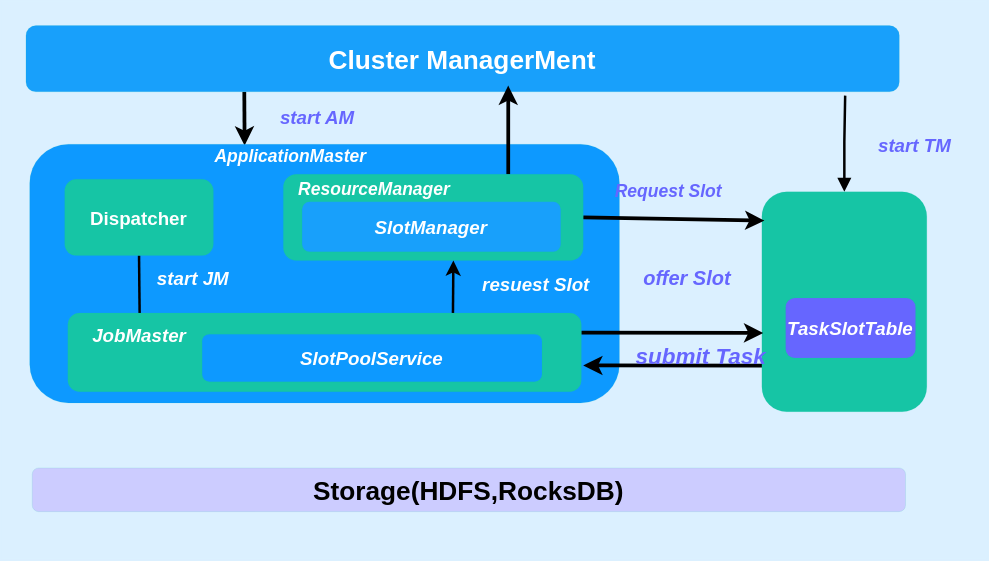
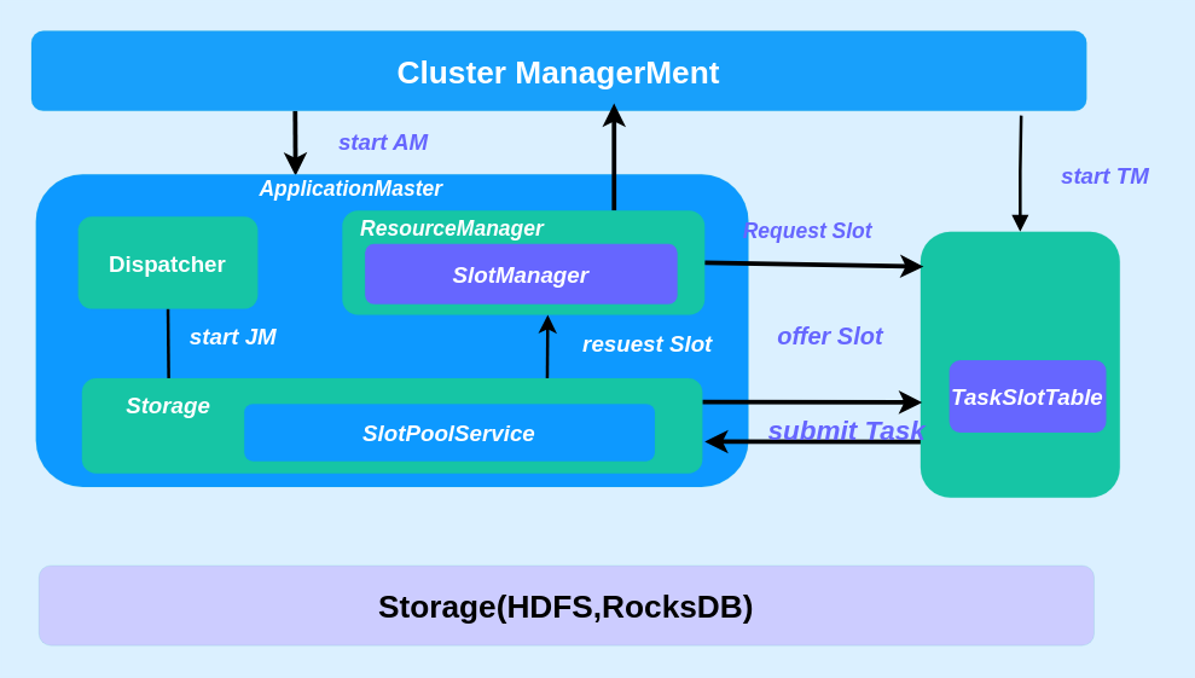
- <mxCell id="21" value="&lt;font color=&quot;#ffffff&quot;&gt;&lt;b&gt;&lt;i&gt;SlotManager&lt;/i&gt;&lt;/b&gt;&lt;/font&gt;" style="rounded=1;whiteSpace=wrap;html=1;fontSize=15;fontColor=#6666FF;strokeColor=#16C5A5;strokeWidth=0;fillColor=#18a0fb;" parent="1" vertex="1"><mxGeometry x="241" y="161" width="207" height="40" as="geometry" /></mxCell>
+ <mxCell id="21" value="&lt;font color=&quot;#ffffff&quot;&gt;&lt;b&gt;&lt;i&gt;SlotManager&lt;/i&gt;&lt;/b&gt;&lt;/font&gt;" style="rounded=1;whiteSpace=wrap;html=1;fontSize=15;fontColor=#6666FF;strokeColor=#16C5A5;strokeWidth=0;fillColor=#6666FF;" parent="1" vertex="1"><mxGeometry x="241" y="161" width="207" height="40" as="geometry" /></mxCell>
- <mxCell id="18" value="&lt;b&gt;&lt;i&gt;&lt;font color=&quot;#ffffff&quot;&gt;JobMaster&lt;/font&gt;&lt;/i&gt;&lt;/b&gt;" style="text;html=1;strokeColor=none;fillColor=none;align=center;verticalAlign=middle;whiteSpace=wrap;rounded=0;fontSize=15;fontColor=#000000;" parent="1" vertex="1"><mxGeometry x="81" y="253" width="60" height="30" as="geometry" /></mxCell>
+ <mxCell id="18" value="&lt;b&gt;&lt;i&gt;&lt;font color=&quot;#ffffff&quot;&gt;Storage&lt;/font&gt;&lt;/i&gt;&lt;/b&gt;" style="text;html=1;strokeColor=none;fillColor=none;align=center;verticalAlign=middle;whiteSpace=wrap;rounded=0;fontSize=15;fontColor=#000000;" parent="1" vertex="1"><mxGeometry x="81" y="253" width="60" height="30" as="geometry" /></mxCell>
- <mxCell id="17" value="&lt;span style=&quot;font-size: 21px;&quot;&gt;&lt;b&gt;&lt;font color=&quot;#000000&quot;&gt;Storage(HDFS,RocksDB)&lt;/font&gt;&lt;/b&gt;&lt;/span&gt;" style="rounded=1;whiteSpace=wrap;html=1;fontColor=#FFFFFF;strokeColor=#16C5A5;strokeWidth=0;fillColor=#CCCCFF;" parent="1" vertex="1"><mxGeometry x="25" y="374" width="699" height="35" as="geometry" /></mxCell>
+ <mxCell id="17" value="&lt;span style=&quot;font-size: 21px;&quot;&gt;&lt;b&gt;&lt;font color=&quot;#000000&quot;&gt;Storage(HDFS,RocksDB)&lt;/font&gt;&lt;/b&gt;&lt;/span&gt;" style="rounded=1;whiteSpace=wrap;html=1;fontColor=#FFFFFF;strokeColor=#16C5A5;strokeWidth=0;fillColor=#CCCCFF;" parent="1" vertex="1"><mxGeometry x="25" y="374" width="699" height="53" as="geometry" /></mxCell>
